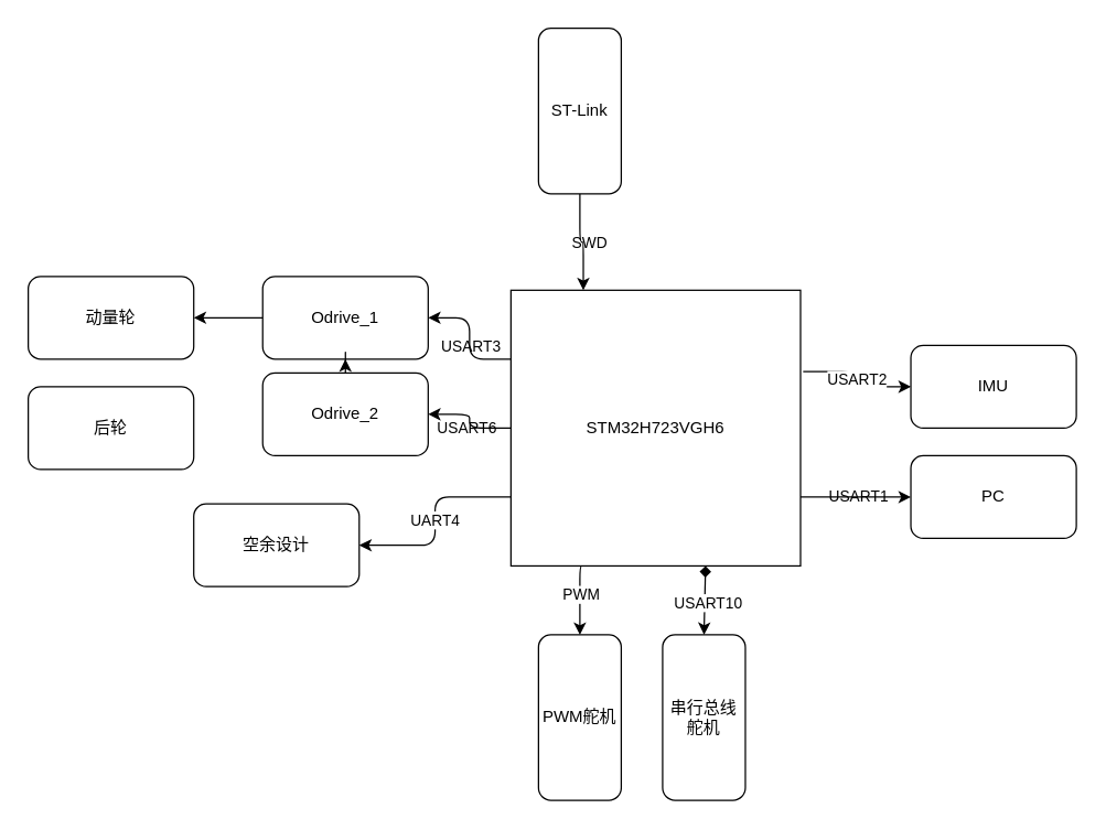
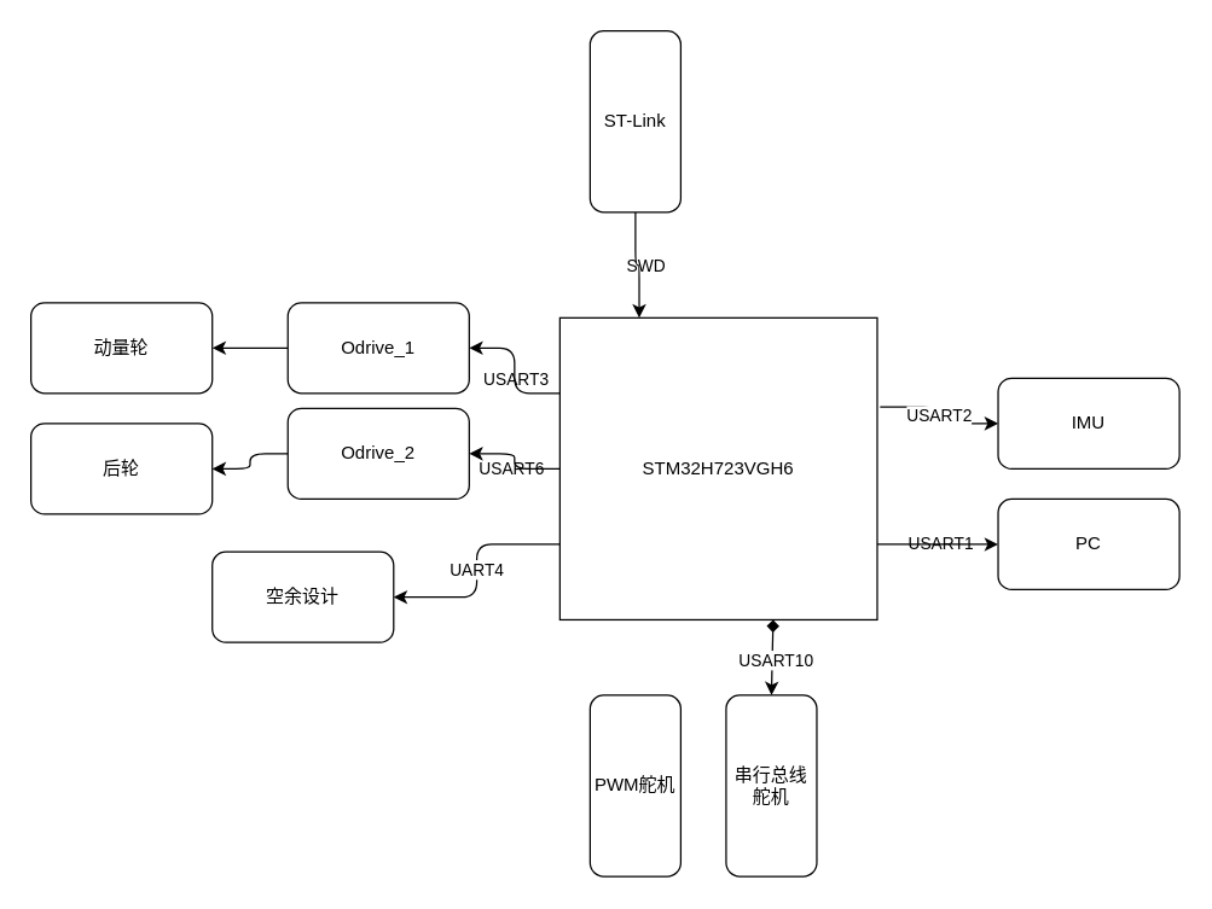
- <mxCell id="13" value="" style="edgeStyle=orthogonalEdgeStyle;rounded=1;orthogonalLoop=1;jettySize=auto;html=1;labelBackgroundColor=none;fontColor=default;" edge="1" parent="1" source="14" target="12"><mxGeometry relative="1" as="geometry" /></mxCell>
+ <mxCell id="13" value="" style="edgeStyle=orthogonalEdgeStyle;rounded=1;orthogonalLoop=1;jettySize=auto;html=1;labelBackgroundColor=none;fontColor=default;" edge="1" parent="1" source="14" target="23"><mxGeometry relative="1" as="geometry" /></mxCell>
- <mxCell id="6" style="edgeStyle=orthogonalEdgeStyle;rounded=1;orthogonalLoop=1;jettySize=auto;html=1;exitX=0.25;exitY=1;exitDx=0;exitDy=0;curved=0;" edge="1" parent="1" source="10" target="29"><mxGeometry relative="1" as="geometry"><Array as="points"><mxPoint x="420" y="410" /></Array></mxGeometry></mxCell>
- <mxCell id="7" value="PWM" style="edgeLabel;html=1;align=center;verticalAlign=middle;resizable=0;points=[];rounded=1;" vertex="1" connectable="0" parent="6"><mxGeometry x="-0.117" relative="1" as="geometry"><mxPoint as="offset" /></mxGeometry></mxCell>
